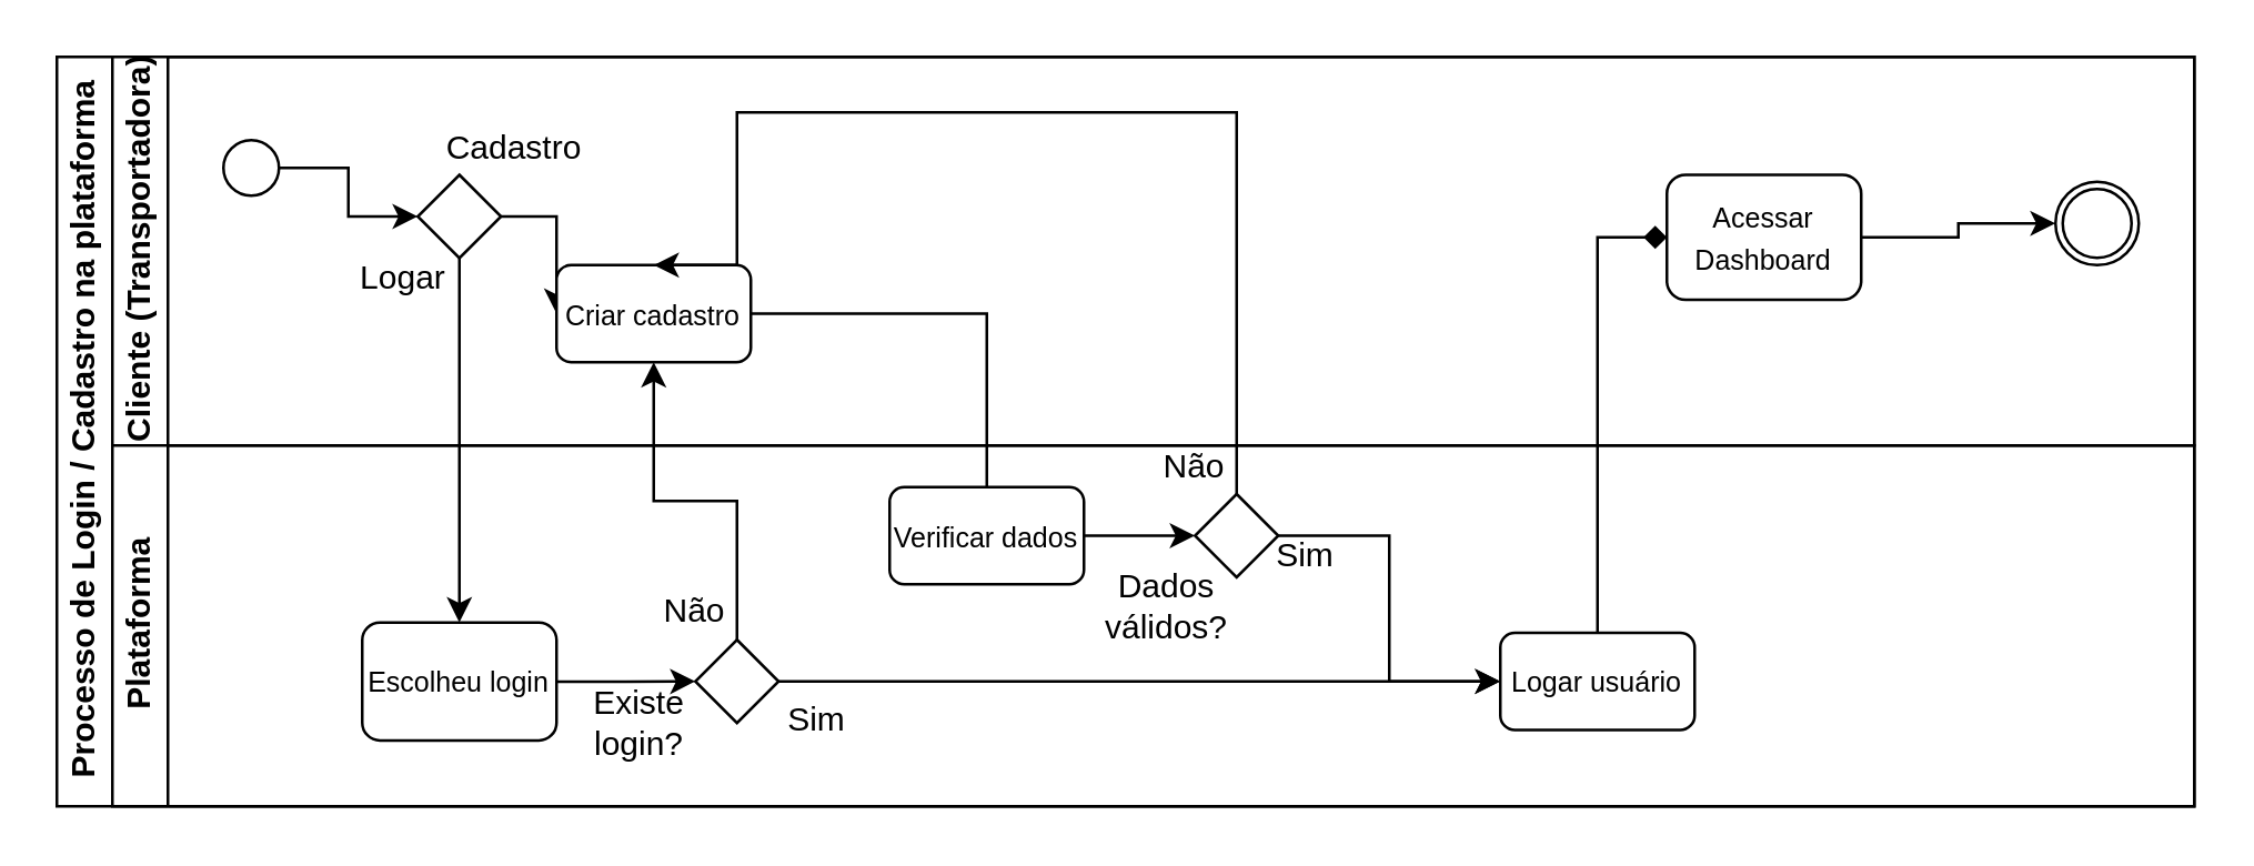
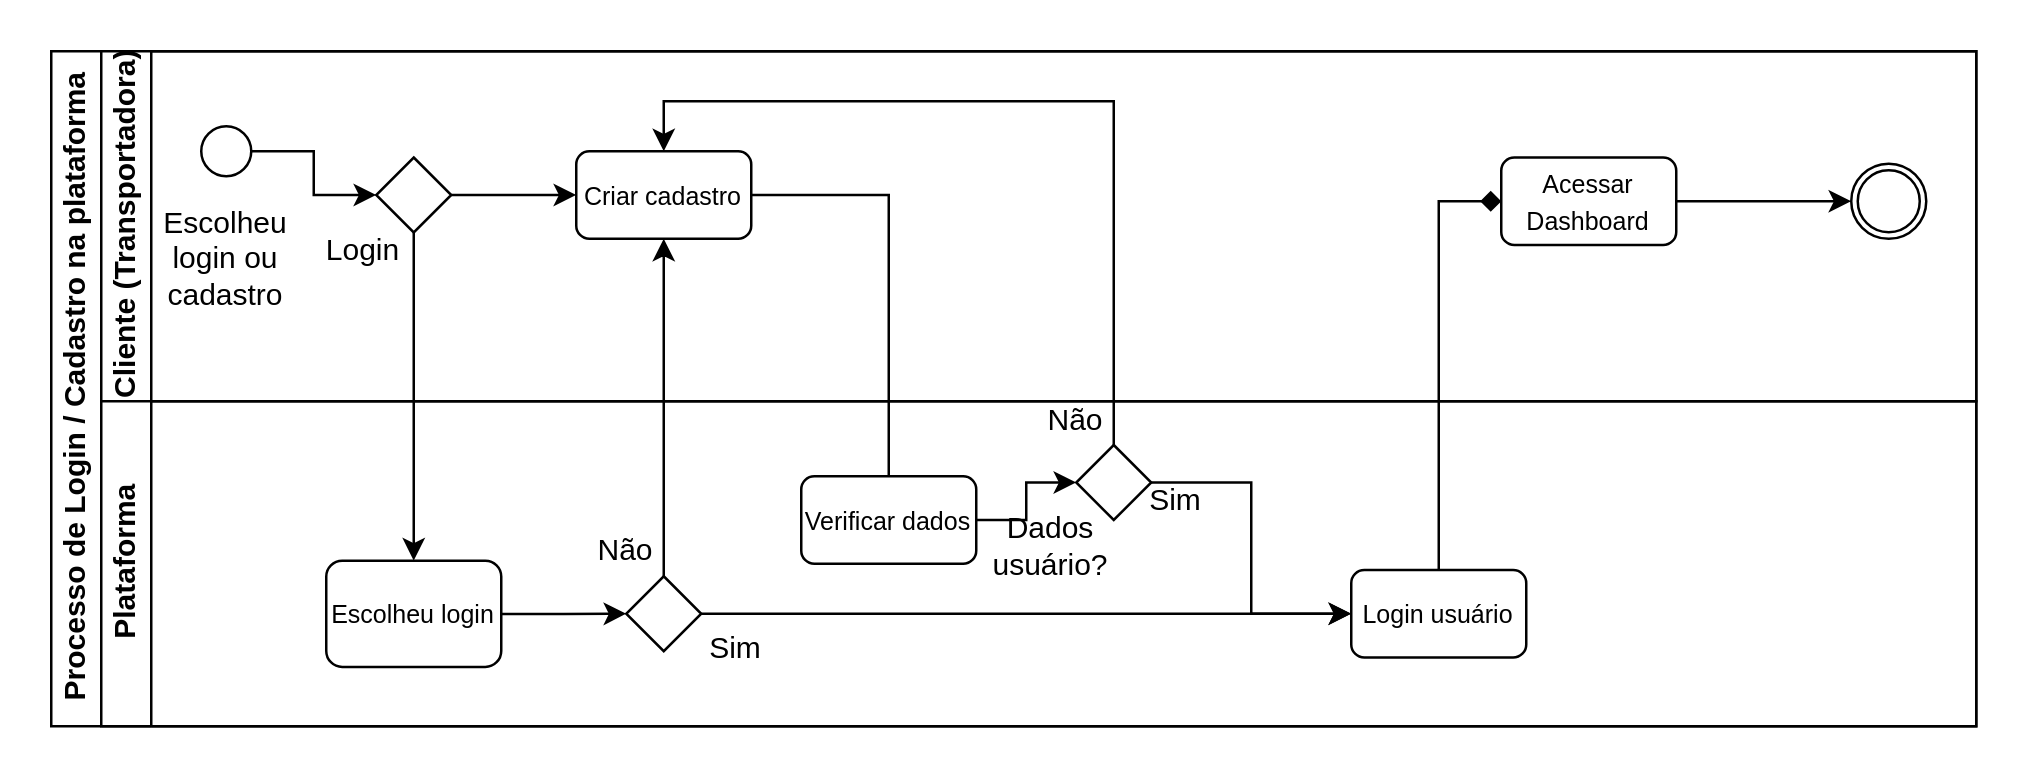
- <mxCell id="5" value="Cadastro" style="text;html=1;strokeColor=none;fillColor=none;align=center;verticalAlign=middle;whiteSpace=wrap;rounded=0;" parent="3" vertex="1"><mxGeometry x="125" y="22.5" width="40" height="20" as="geometry" /></mxCell>
- <mxCell id="11" value="&lt;span style=&quot;font-size: 10px&quot;&gt;Acessar Dashboard&lt;br&gt;&lt;/span&gt;" style="shape=ext;rounded=1;html=1;whiteSpace=wrap;" parent="3" vertex="1"><mxGeometry x="560" y="42.5" width="70" height="45" as="geometry" /></mxCell>
+ <mxCell id="11" value="&lt;span style=&quot;font-size: 10px&quot;&gt;Acessar Dashboard&lt;br&gt;&lt;/span&gt;" style="shape=ext;rounded=1;html=1;whiteSpace=wrap;" parent="3" vertex="1"><mxGeometry x="560" y="42.5" width="70" height="35" as="geometry" /></mxCell>
- <mxCell id="13" value="Logar" style="text;html=1;strokeColor=none;fillColor=none;align=center;verticalAlign=middle;whiteSpace=wrap;rounded=0;" parent="3" vertex="1"><mxGeometry x="85" y="70" width="40" height="20" as="geometry" /></mxCell>
+ <mxCell id="13" value="Login" style="text;html=1;strokeColor=none;fillColor=none;align=center;verticalAlign=middle;whiteSpace=wrap;rounded=0;" parent="3" vertex="1"><mxGeometry x="85" y="70" width="40" height="20" as="geometry" /></mxCell>
+ <mxCell id="14" value="Escolheu login ou cadastro" style="text;html=1;strokeColor=none;fillColor=none;align=center;verticalAlign=middle;whiteSpace=wrap;rounded=0;" parent="3" vertex="1"><mxGeometry x="15" y="72.5" width="70" height="20" as="geometry" /></mxCell>
- <mxCell id="8" value="&lt;span style=&quot;font-size: 10px&quot;&gt;Criar cadastro&lt;/span&gt;" style="shape=ext;rounded=1;html=1;whiteSpace=wrap;" parent="3" vertex="1"><mxGeometry x="160" y="75" width="70" height="35" as="geometry" /></mxCell>
+ <mxCell id="8" value="&lt;span style=&quot;font-size: 10px&quot;&gt;Criar cadastro&lt;/span&gt;" style="shape=ext;rounded=1;html=1;whiteSpace=wrap;" parent="3" vertex="1"><mxGeometry x="190" y="40" width="70" height="35" as="geometry" /></mxCell>
- <mxCell id="22" value="&lt;span style=&quot;font-size: 10px&quot;&gt;Verificar dados&lt;/span&gt;" style="shape=ext;rounded=1;html=1;whiteSpace=wrap;" parent="18" vertex="1"><mxGeometry x="280" y="15" width="70" height="35" as="geometry" /></mxCell>
+ <mxCell id="22" value="&lt;span style=&quot;font-size: 10px&quot;&gt;Verificar dados&lt;/span&gt;" style="shape=ext;rounded=1;html=1;whiteSpace=wrap;" parent="18" vertex="1"><mxGeometry x="280" y="30" width="70" height="35" as="geometry" /></mxCell>
- <mxCell id="25" value="Dados válidos?" style="text;html=1;strokeColor=none;fillColor=none;align=center;verticalAlign=middle;whiteSpace=wrap;rounded=0;" parent="18" vertex="1"><mxGeometry x="360" y="47.5" width="40" height="20" as="geometry" /></mxCell>
+ <mxCell id="25" value="Dados usuário?" style="text;html=1;strokeColor=none;fillColor=none;align=center;verticalAlign=middle;whiteSpace=wrap;rounded=0;" parent="18" vertex="1"><mxGeometry x="360" y="47.5" width="40" height="20" as="geometry" /></mxCell>
- <mxCell id="29" value="&lt;span style=&quot;font-size: 10px&quot;&gt;Logar usuário&lt;/span&gt;" style="shape=ext;rounded=1;html=1;whiteSpace=wrap;" parent="18" vertex="1"><mxGeometry x="500" y="67.5" width="70" height="35" as="geometry" /></mxCell>
+ <mxCell id="29" value="&lt;span style=&quot;font-size: 10px&quot;&gt;Login usuário&lt;/span&gt;" style="shape=ext;rounded=1;html=1;whiteSpace=wrap;" parent="18" vertex="1"><mxGeometry x="500" y="67.5" width="70" height="35" as="geometry" /></mxCell>
- <mxCell id="31" value="Existe login?" style="text;html=1;strokeColor=none;fillColor=none;align=center;verticalAlign=middle;whiteSpace=wrap;rounded=0;" parent="18" vertex="1"><mxGeometry x="170" y="90" width="40" height="20" as="geometry" /></mxCell>
